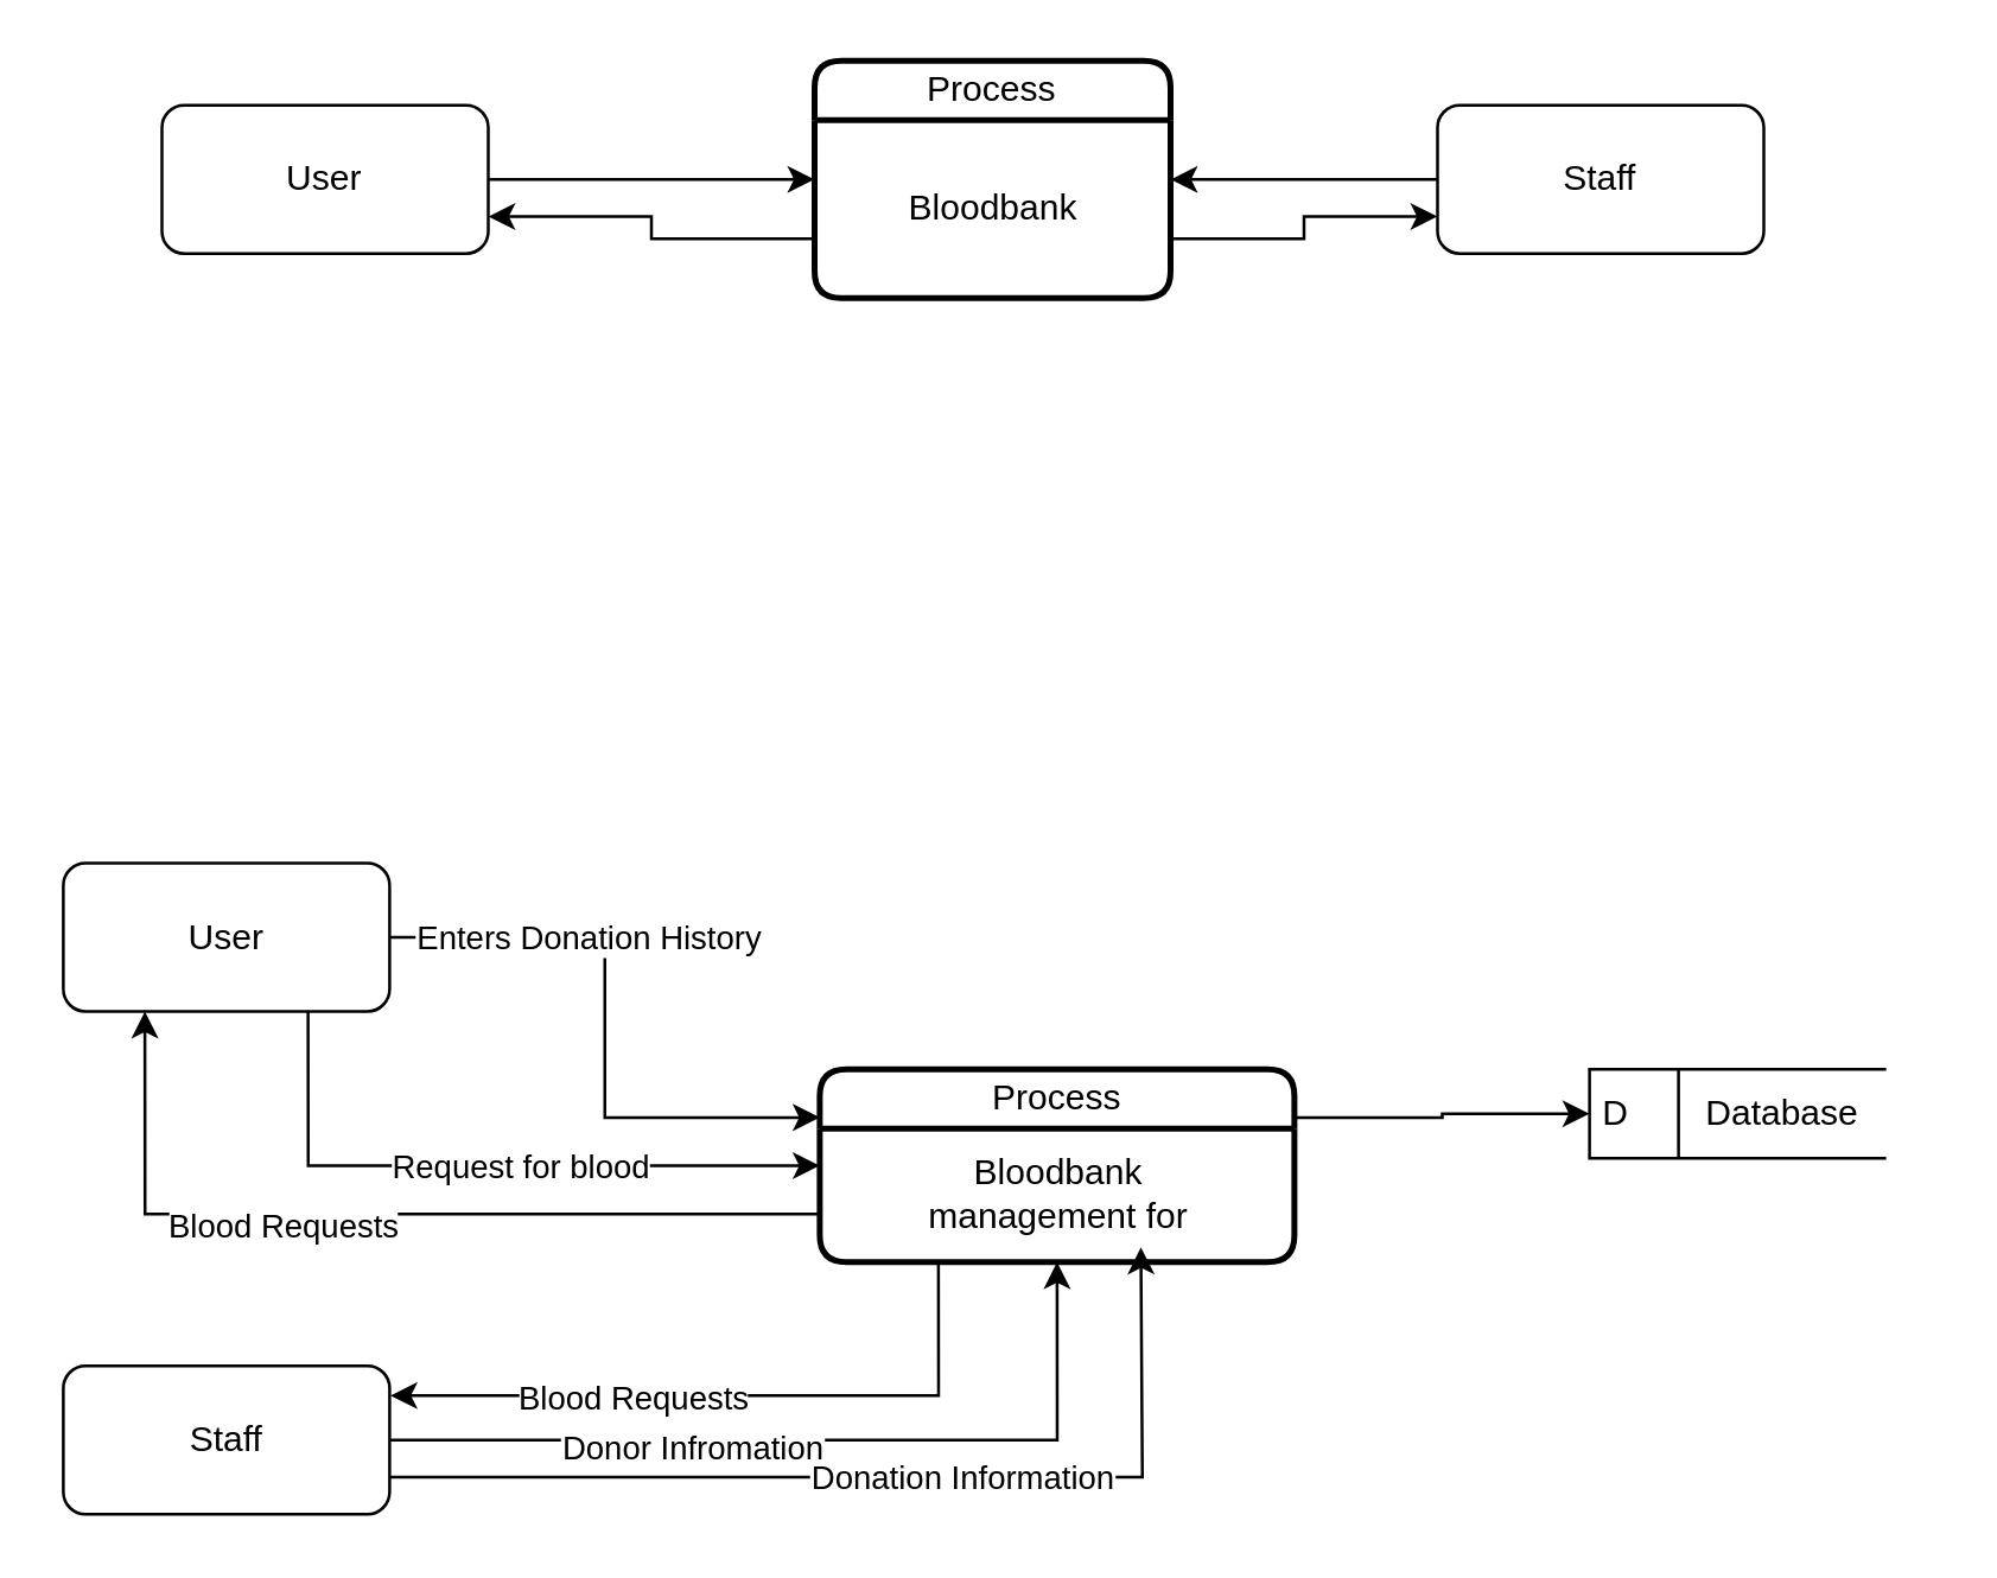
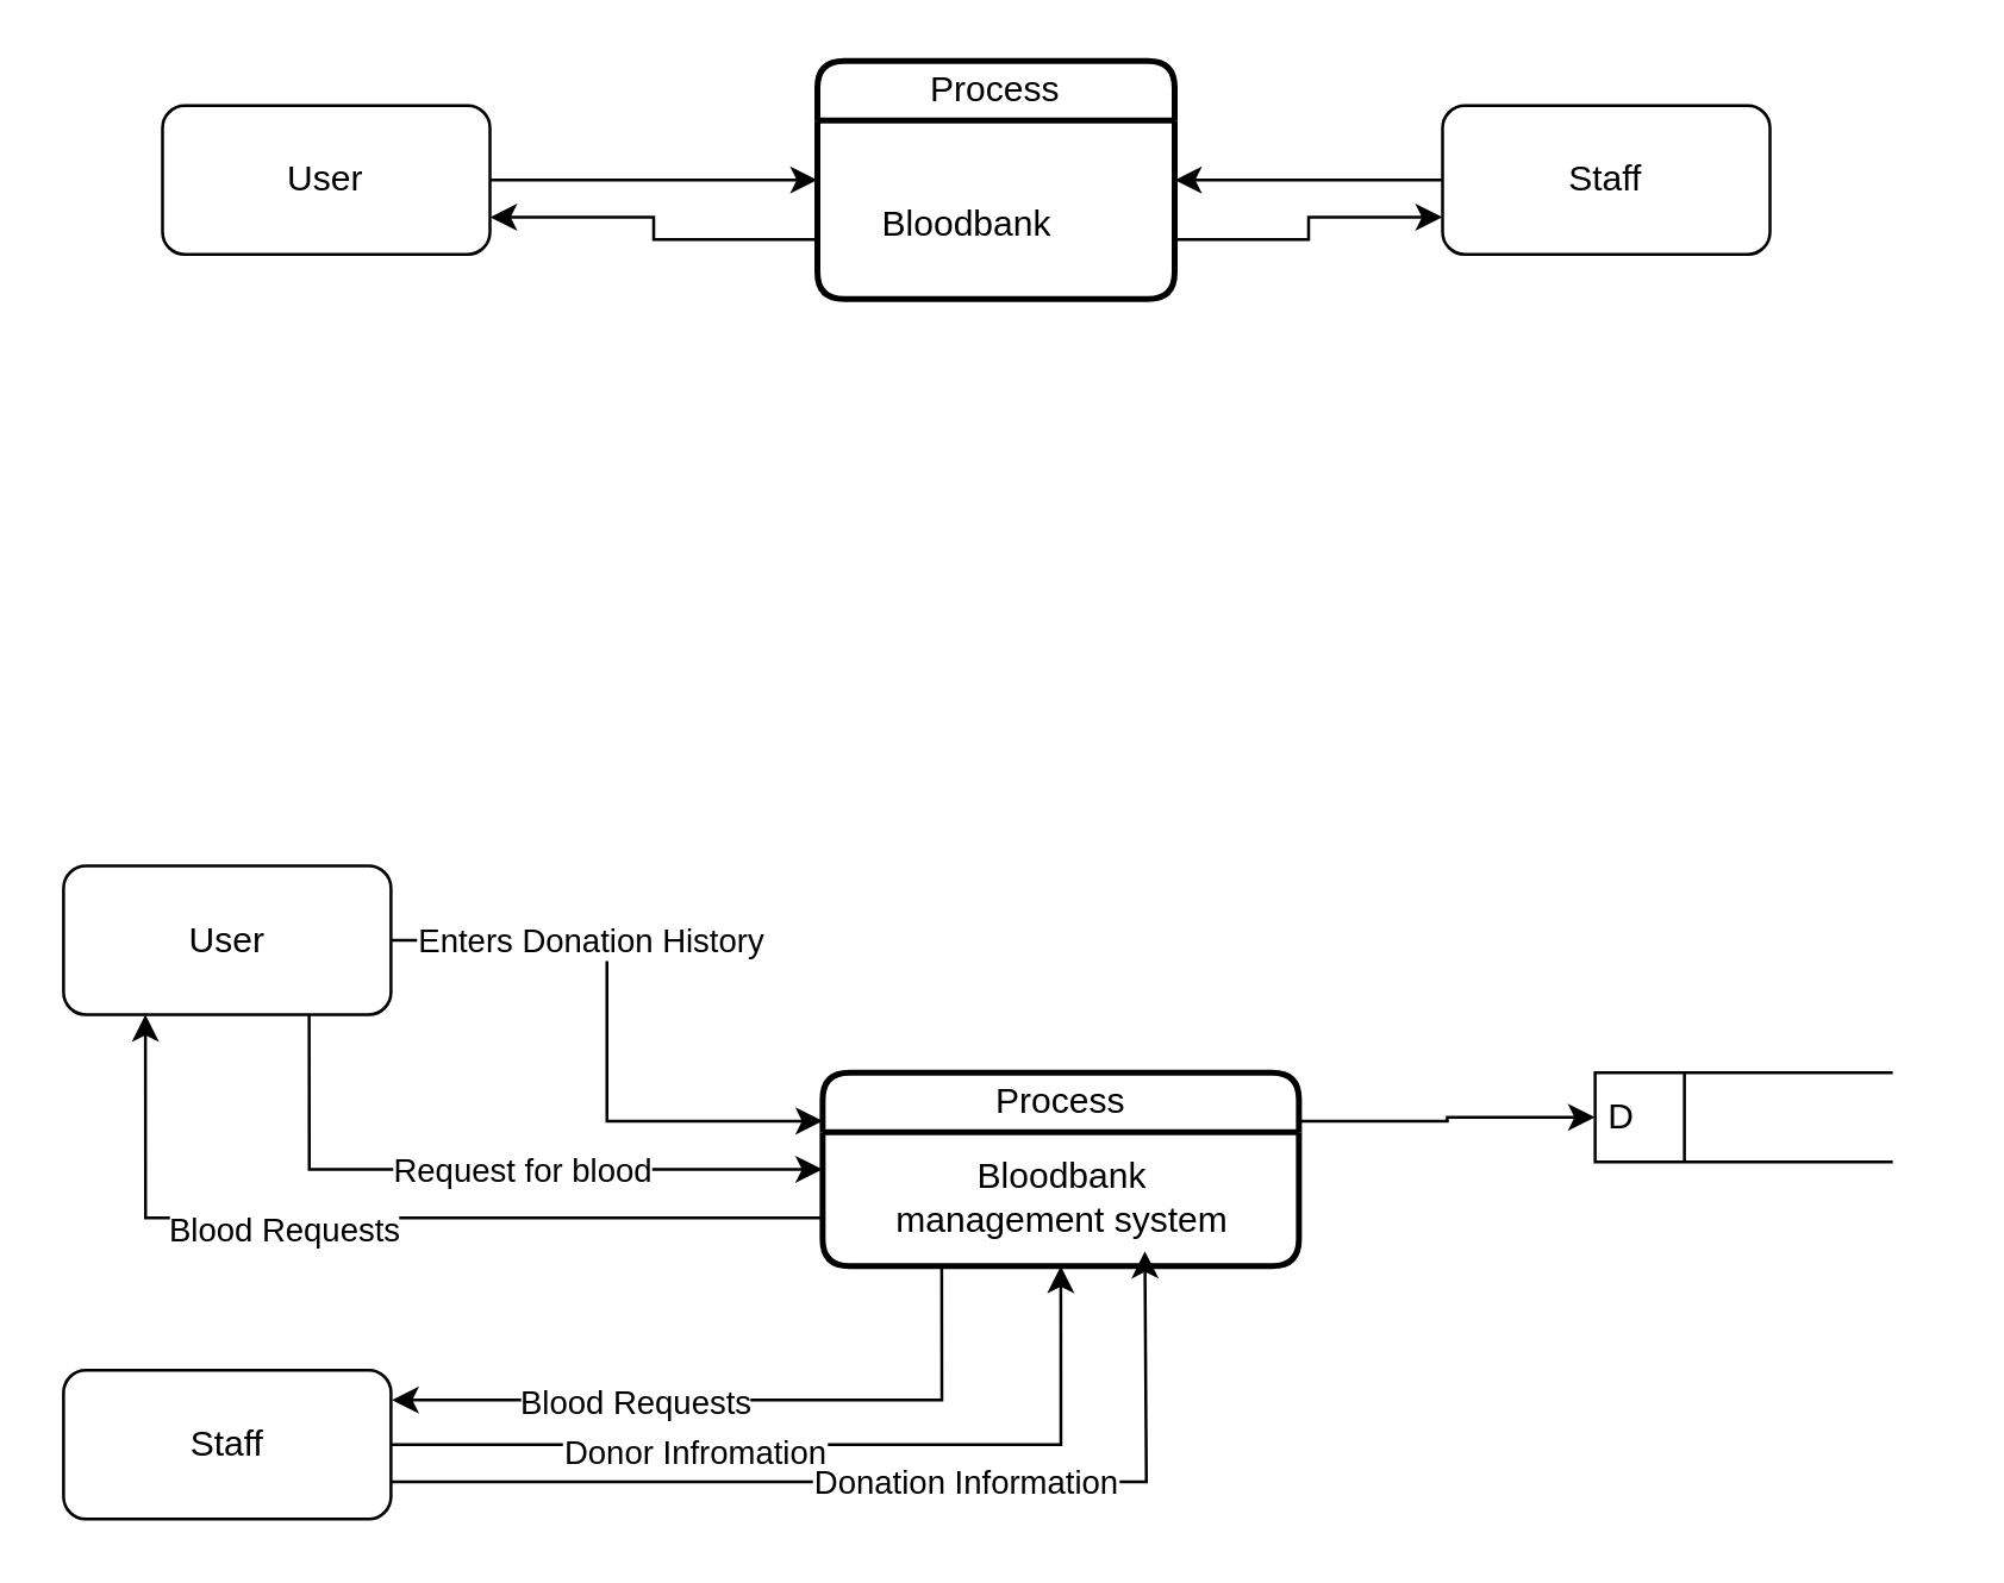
- <mxCell id="9" value="Bloodbank" style="text;html=1;align=center;verticalAlign=middle;resizable=0;points=[];autosize=1;strokeColor=none;fillColor=none;" parent="8" vertex="1"><mxGeometry x="20" y="35" width="80" height="30" as="geometry" /></mxCell>
+ <mxCell id="9" value="Bloodbank" style="text;html=1;align=center;verticalAlign=middle;resizable=0;points=[];autosize=1;strokeColor=none;fillColor=none;" parent="8" vertex="1"><mxGeometry x="10" y="40" width="80" height="30" as="geometry" /></mxCell>
- <mxCell id="12" value="Database" style="text;html=1;align=center;verticalAlign=middle;resizable=1;points=[];autosize=1;strokeColor=none;fillColor=none;movable=1;rotatable=1;deletable=1;editable=1;locked=0;connectable=1;" parent="11" vertex="1"><mxGeometry x="30" width="70" height="30" as="geometry" /></mxCell>
- <mxCell id="19" value="Bloodbank&lt;br&gt;management for" style="text;html=1;align=center;verticalAlign=middle;resizable=0;points=[];autosize=1;strokeColor=none;fillColor=none;" parent="18" vertex="1"><mxGeometry x="15" y="22" width="130" height="40" as="geometry" /></mxCell>
+ <mxCell id="19" value="Bloodbank&lt;br&gt;management system" style="text;html=1;align=center;verticalAlign=middle;resizable=0;points=[];autosize=1;strokeColor=none;fillColor=none;" parent="18" vertex="1"><mxGeometry x="15" y="22" width="130" height="40" as="geometry" /></mxCell>
